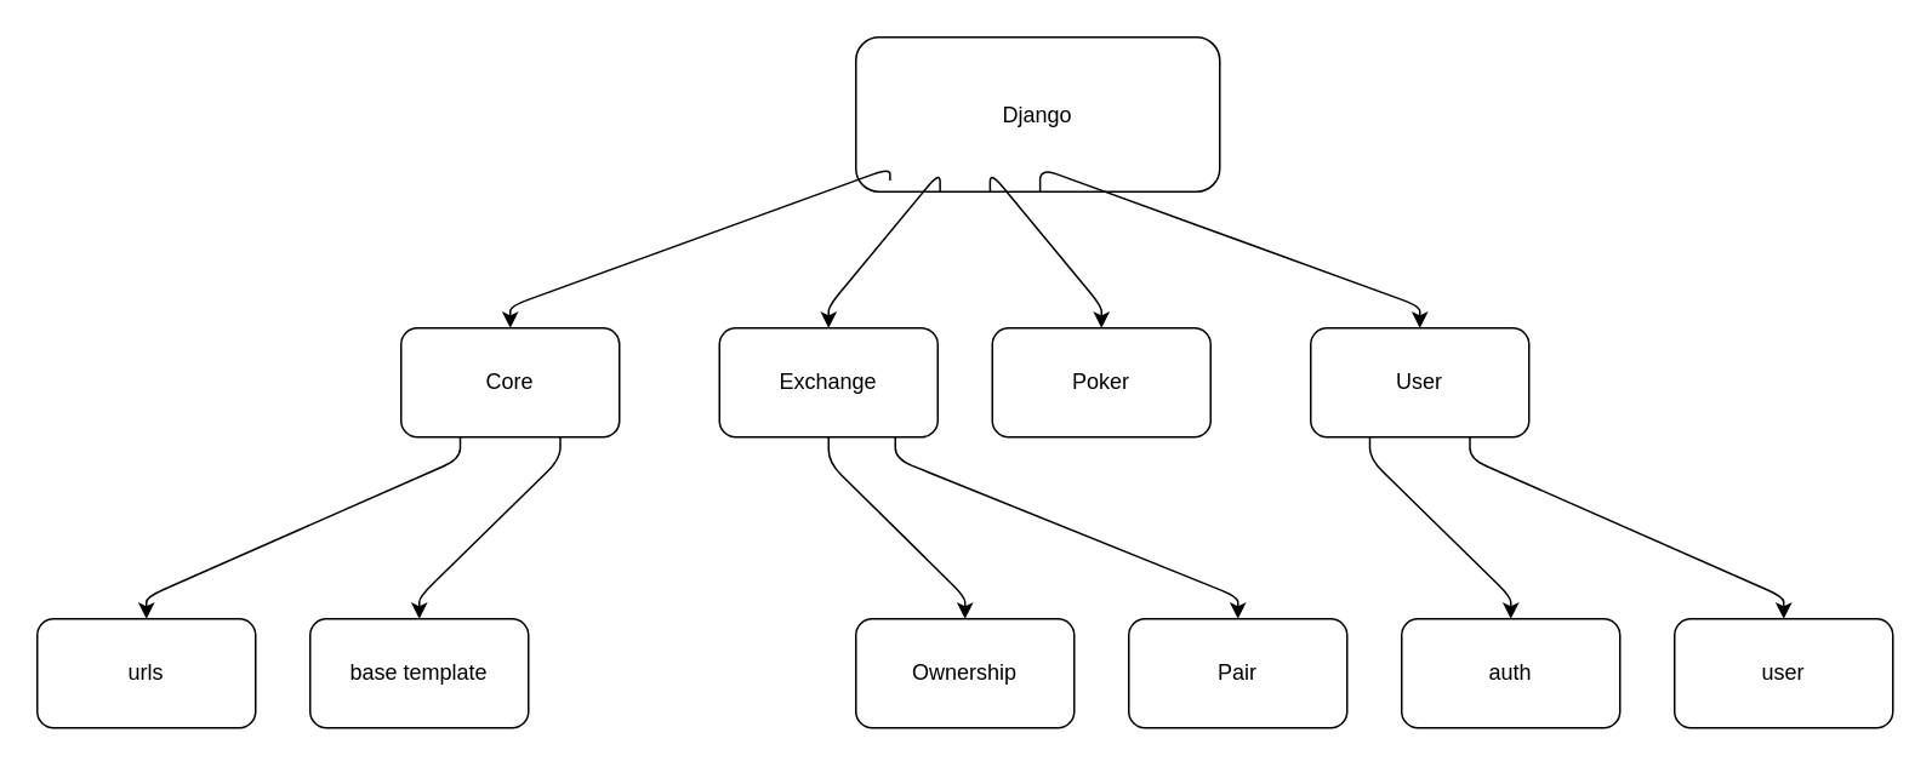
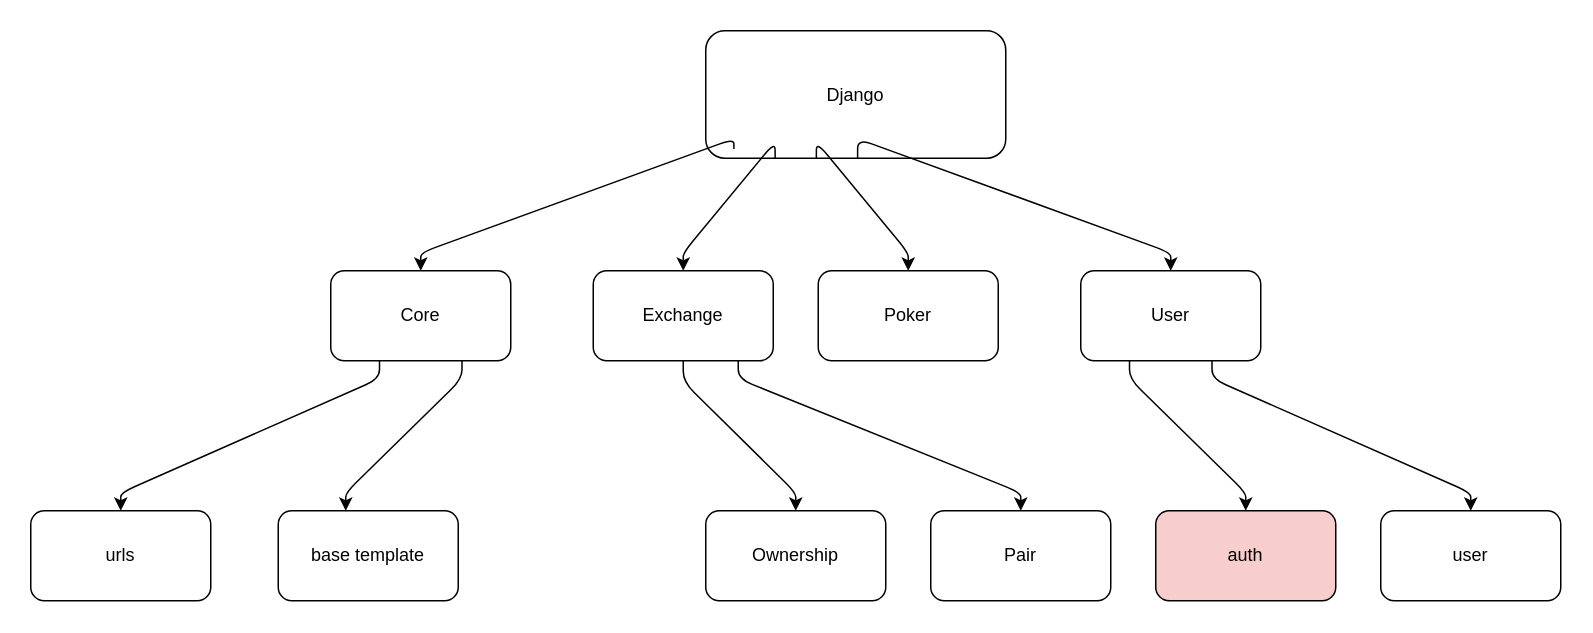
- <mxCell id="21" value="base template" style="rounded=1;whiteSpace=wrap;html=1;" vertex="1" parent="1"><mxGeometry x="170" y="340" width="120" height="60" as="geometry" /></mxCell>
+ <mxCell id="21" value="base template" style="rounded=1;whiteSpace=wrap;html=1;" vertex="1" parent="1"><mxGeometry x="185" y="340" width="120" height="60" as="geometry" /></mxCell>
- <mxCell id="9" value="auth" style="rounded=1;whiteSpace=wrap;html=1;" vertex="1" parent="1"><mxGeometry x="770" y="340" width="120" height="60" as="geometry" /></mxCell>
+ <mxCell id="9" value="auth" style="rounded=1;whiteSpace=wrap;html=1;fillColor=#f8cecc;" vertex="1" parent="1"><mxGeometry x="770" y="340" width="120" height="60" as="geometry" /></mxCell>
